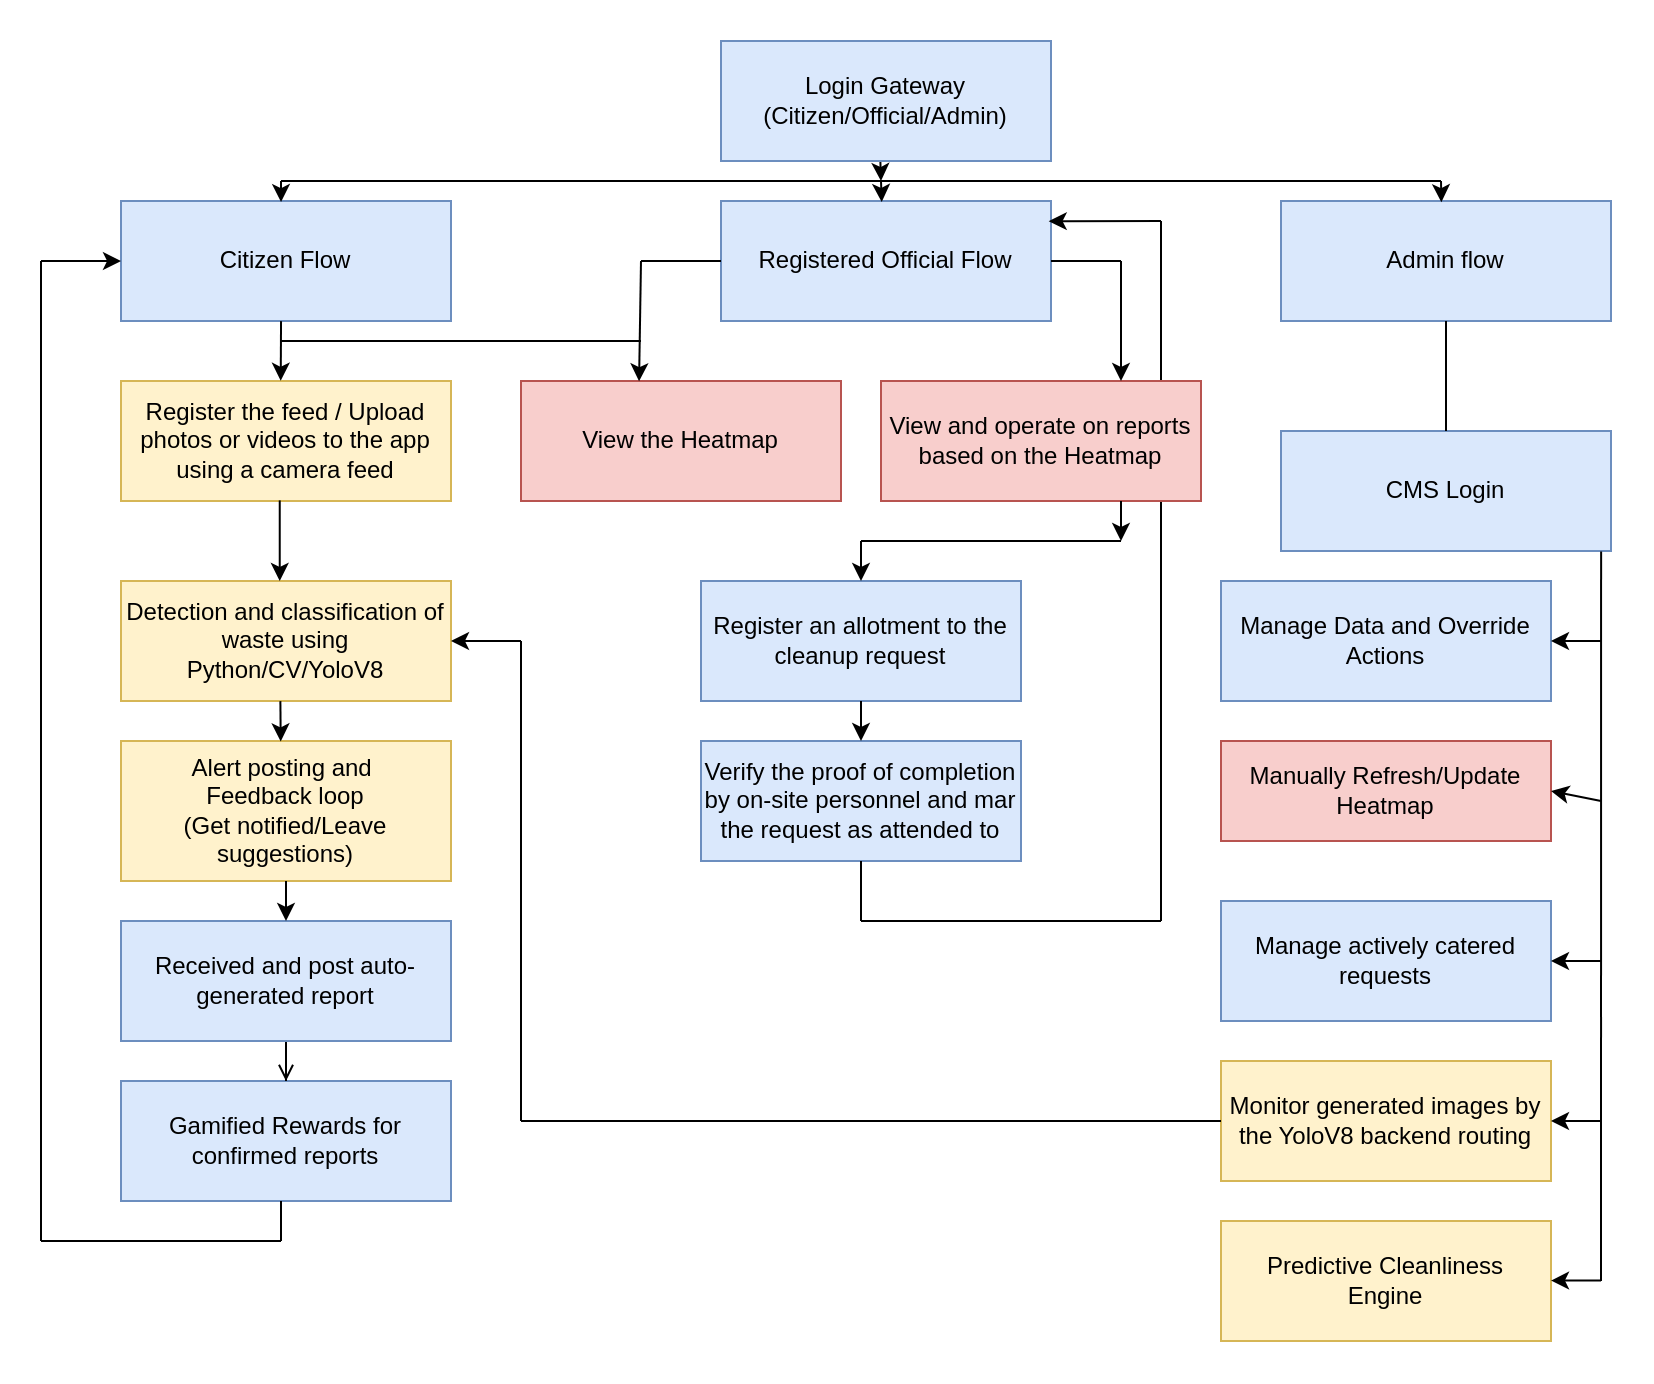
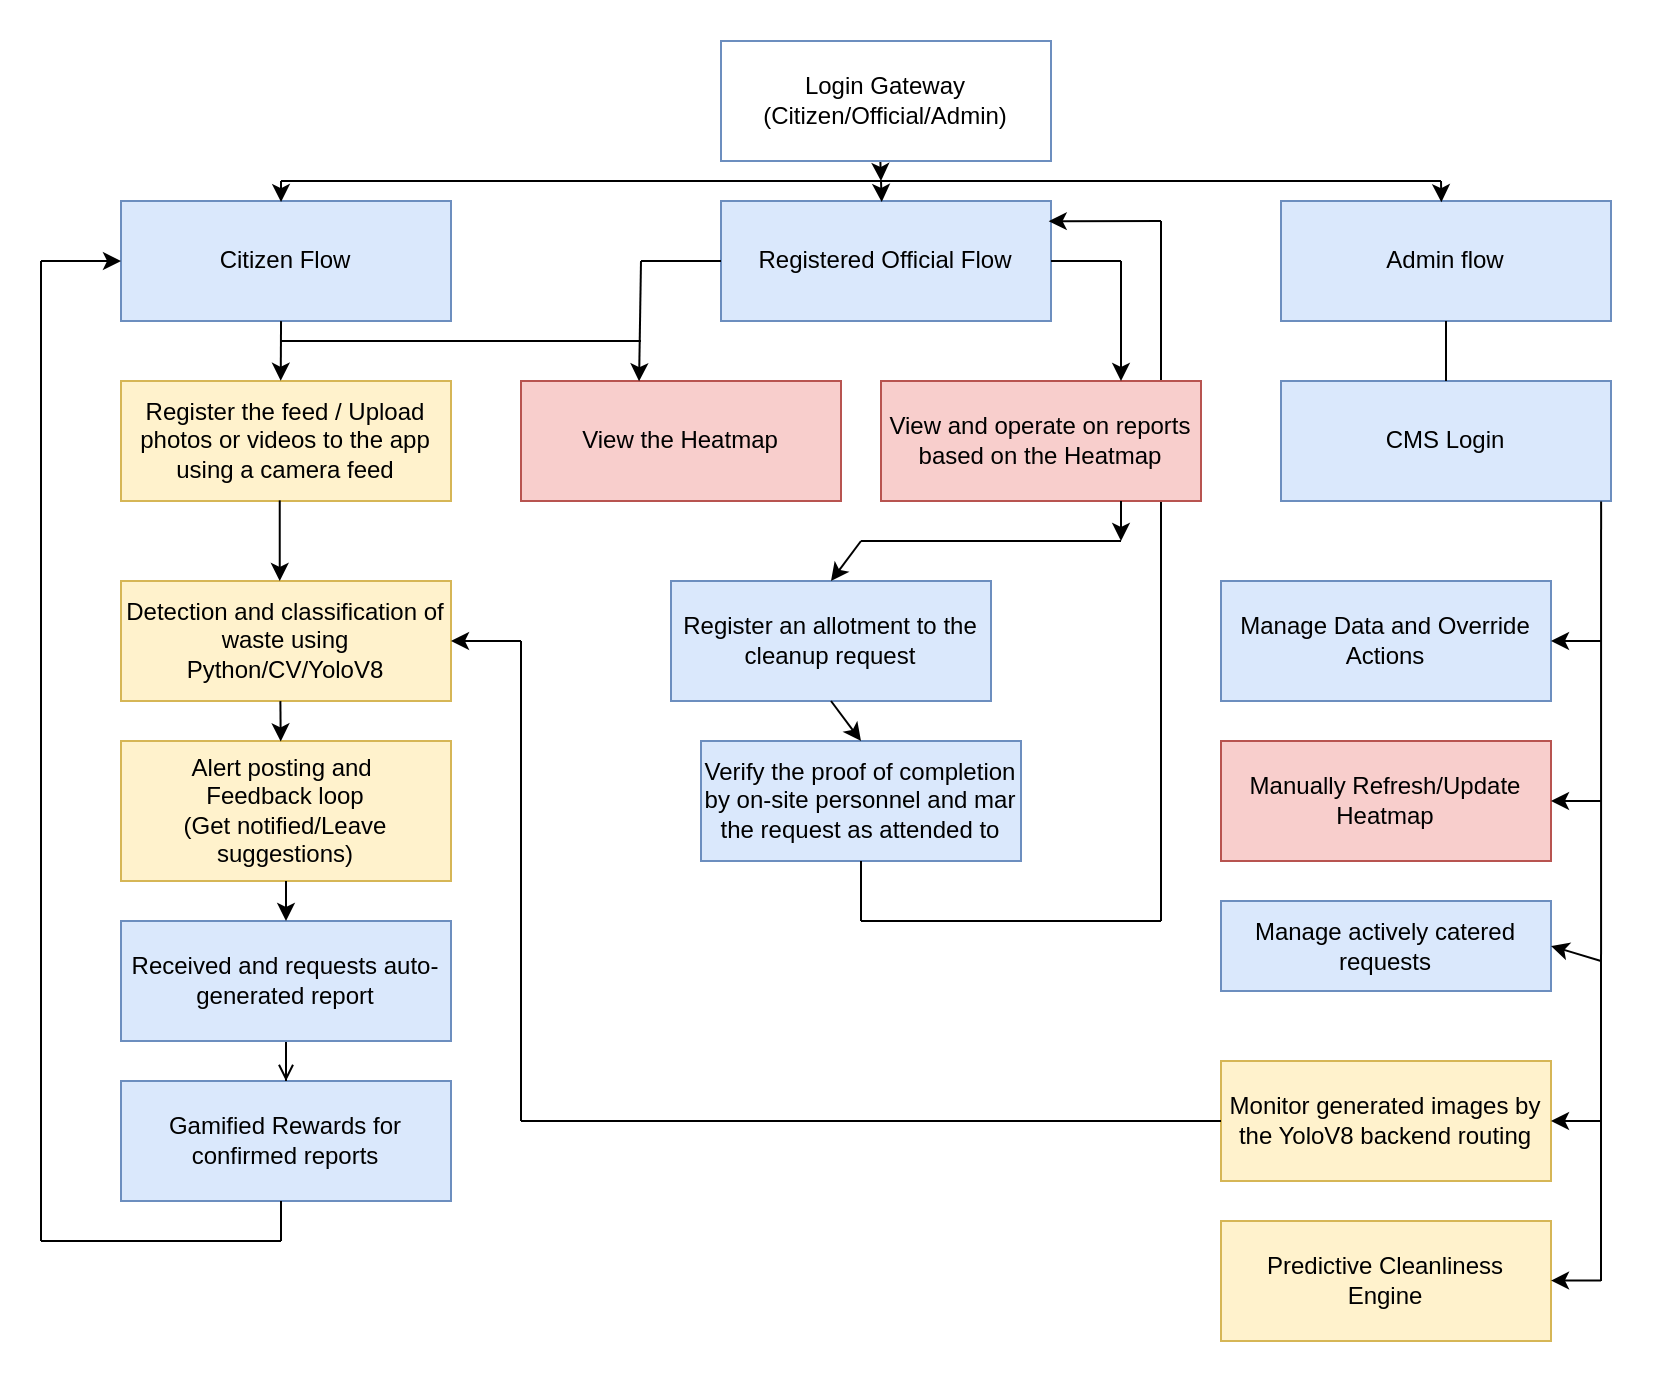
- <mxCell id="3" value="Login Gateway&lt;div&gt;(Citizen/Official/&lt;span style=&quot;background-color: transparent; color: light-dark(rgb(0, 0, 0), rgb(255, 255, 255));&quot;&gt;Admin)&lt;/span&gt;&lt;/div&gt;" style="rounded=0;whiteSpace=wrap;html=1;fillColor=#dae8fc;strokeColor=#6c8ebf;" parent="1" vertex="1"><mxGeometry x="360" y="20" width="165" height="60" as="geometry" /></mxCell>
+ <mxCell id="3" value="Login Gateway&lt;div&gt;(Citizen/Official/&lt;span style=&quot;background-color: transparent; color: light-dark(rgb(0, 0, 0), rgb(255, 255, 255));&quot;&gt;Admin)&lt;/span&gt;&lt;/div&gt;" style="rounded=0;whiteSpace=wrap;html=1;fillColor=#ffffff;strokeColor=#6c8ebf;" parent="1" vertex="1"><mxGeometry x="360" y="20" width="165" height="60" as="geometry" /></mxCell>
- <mxCell id="14" value="CMS Login" style="rounded=0;whiteSpace=wrap;html=1;fillColor=#dae8fc;strokeColor=#6c8ebf;" parent="1" vertex="1"><mxGeometry x="640" y="215" width="165" height="60" as="geometry" /></mxCell>
+ <mxCell id="14" value="CMS Login" style="rounded=0;whiteSpace=wrap;html=1;fillColor=#dae8fc;strokeColor=#6c8ebf;" parent="1" vertex="1"><mxGeometry x="640" y="190" width="165" height="60" as="geometry" /></mxCell>
- <mxCell id="12" value="Register an allotment to the cleanup request" style="rounded=0;whiteSpace=wrap;html=1;fillColor=#dae8fc;strokeColor=#6c8ebf;" parent="1" vertex="1"><mxGeometry x="350" y="290" width="160" height="60" as="geometry" /></mxCell>
+ <mxCell id="12" value="Register an allotment to the cleanup request" style="rounded=0;whiteSpace=wrap;html=1;fillColor=#dae8fc;strokeColor=#6c8ebf;" parent="1" vertex="1"><mxGeometry x="335" y="290" width="160" height="60" as="geometry" /></mxCell>
- <mxCell id="16" value="Manually Refresh/Update Heatmap" style="rounded=0;whiteSpace=wrap;html=1;fillColor=#f8cecc;strokeColor=#b85450;" parent="1" vertex="1"><mxGeometry x="610" y="370" width="165" height="50" as="geometry" /></mxCell>
+ <mxCell id="16" value="Manually Refresh/Update Heatmap" style="rounded=0;whiteSpace=wrap;html=1;fillColor=#f8cecc;strokeColor=#b85450;" parent="1" vertex="1"><mxGeometry x="610" y="370" width="165" height="60" as="geometry" /></mxCell>
- <mxCell id="17" value="Manage actively catered requests" style="rounded=0;whiteSpace=wrap;html=1;fillColor=#dae8fc;strokeColor=#6c8ebf;" parent="1" vertex="1"><mxGeometry x="610" y="450" width="165" height="60" as="geometry" /></mxCell>
+ <mxCell id="17" value="Manage actively catered requests" style="rounded=0;whiteSpace=wrap;html=1;fillColor=#dae8fc;strokeColor=#6c8ebf;" parent="1" vertex="1"><mxGeometry x="610" y="450" width="165" height="45" as="geometry" /></mxCell>
- <mxCell id="40" value="Received and post auto-generated report" style="rounded=0;whiteSpace=wrap;html=1;fillColor=#dae8fc;strokeColor=#6c8ebf;" parent="1" vertex="1"><mxGeometry x="60" y="460" width="165" height="60" as="geometry" /></mxCell>
+ <mxCell id="40" value="Received and requests auto-generated report" style="rounded=0;whiteSpace=wrap;html=1;fillColor=#dae8fc;strokeColor=#6c8ebf;" parent="1" vertex="1"><mxGeometry x="60" y="460" width="165" height="60" as="geometry" /></mxCell>
